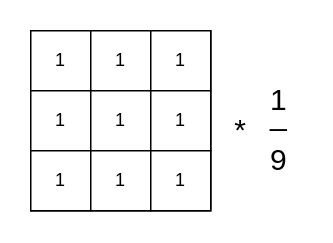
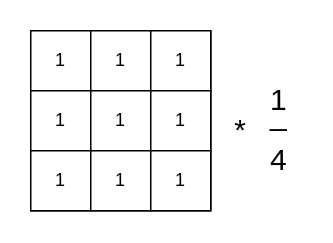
- <mxCell id="15" value="9" style="text;html=1;align=center;verticalAlign=middle;resizable=0;points=[];autosize=1;strokeColor=none;fontSize=20;fontStyle=0" vertex="1" parent="1"><mxGeometry x="170" y="90" width="30" height="30" as="geometry" /></mxCell>
+ <mxCell id="15" value="4" style="text;html=1;align=center;verticalAlign=middle;resizable=0;points=[];autosize=1;strokeColor=none;fontSize=20;fontStyle=0" vertex="1" parent="1"><mxGeometry x="170" y="90" width="30" height="30" as="geometry" /></mxCell>
